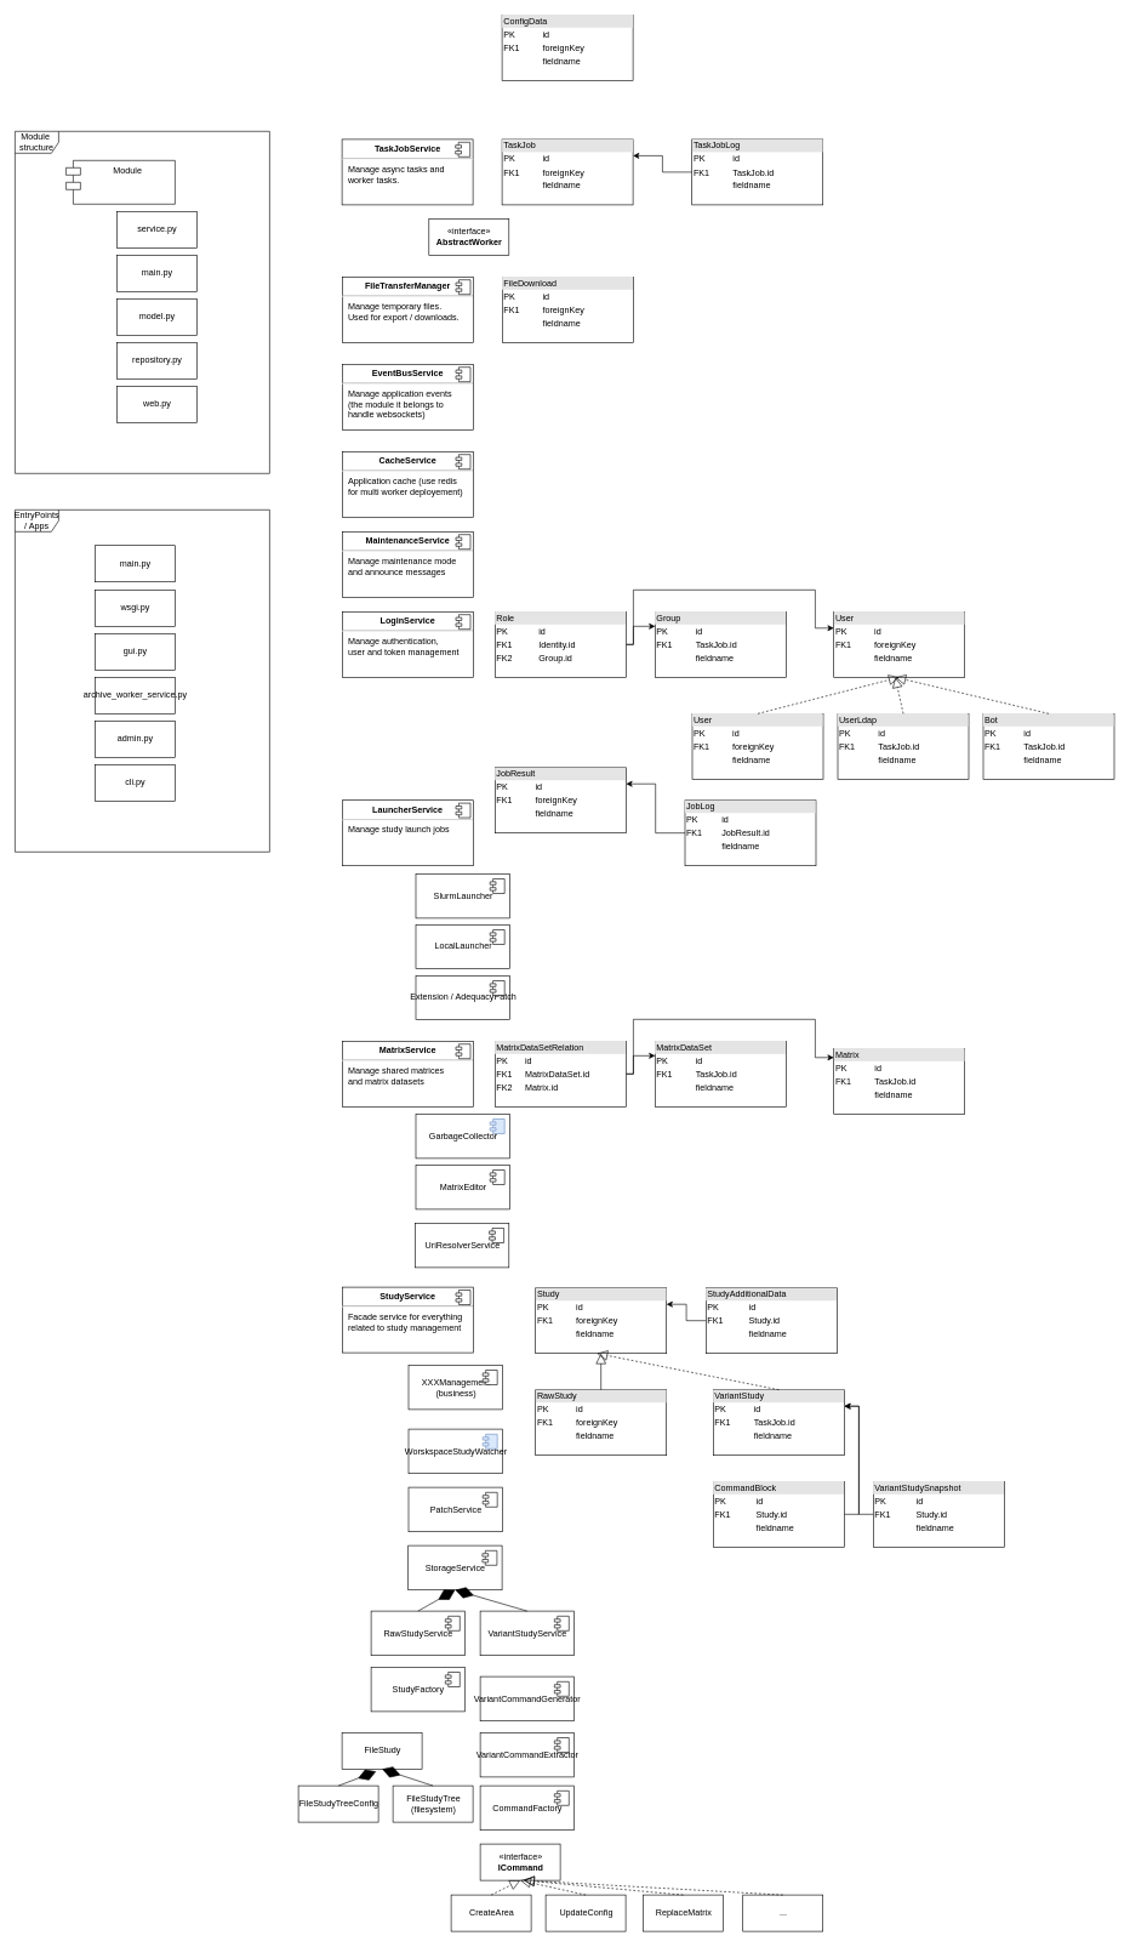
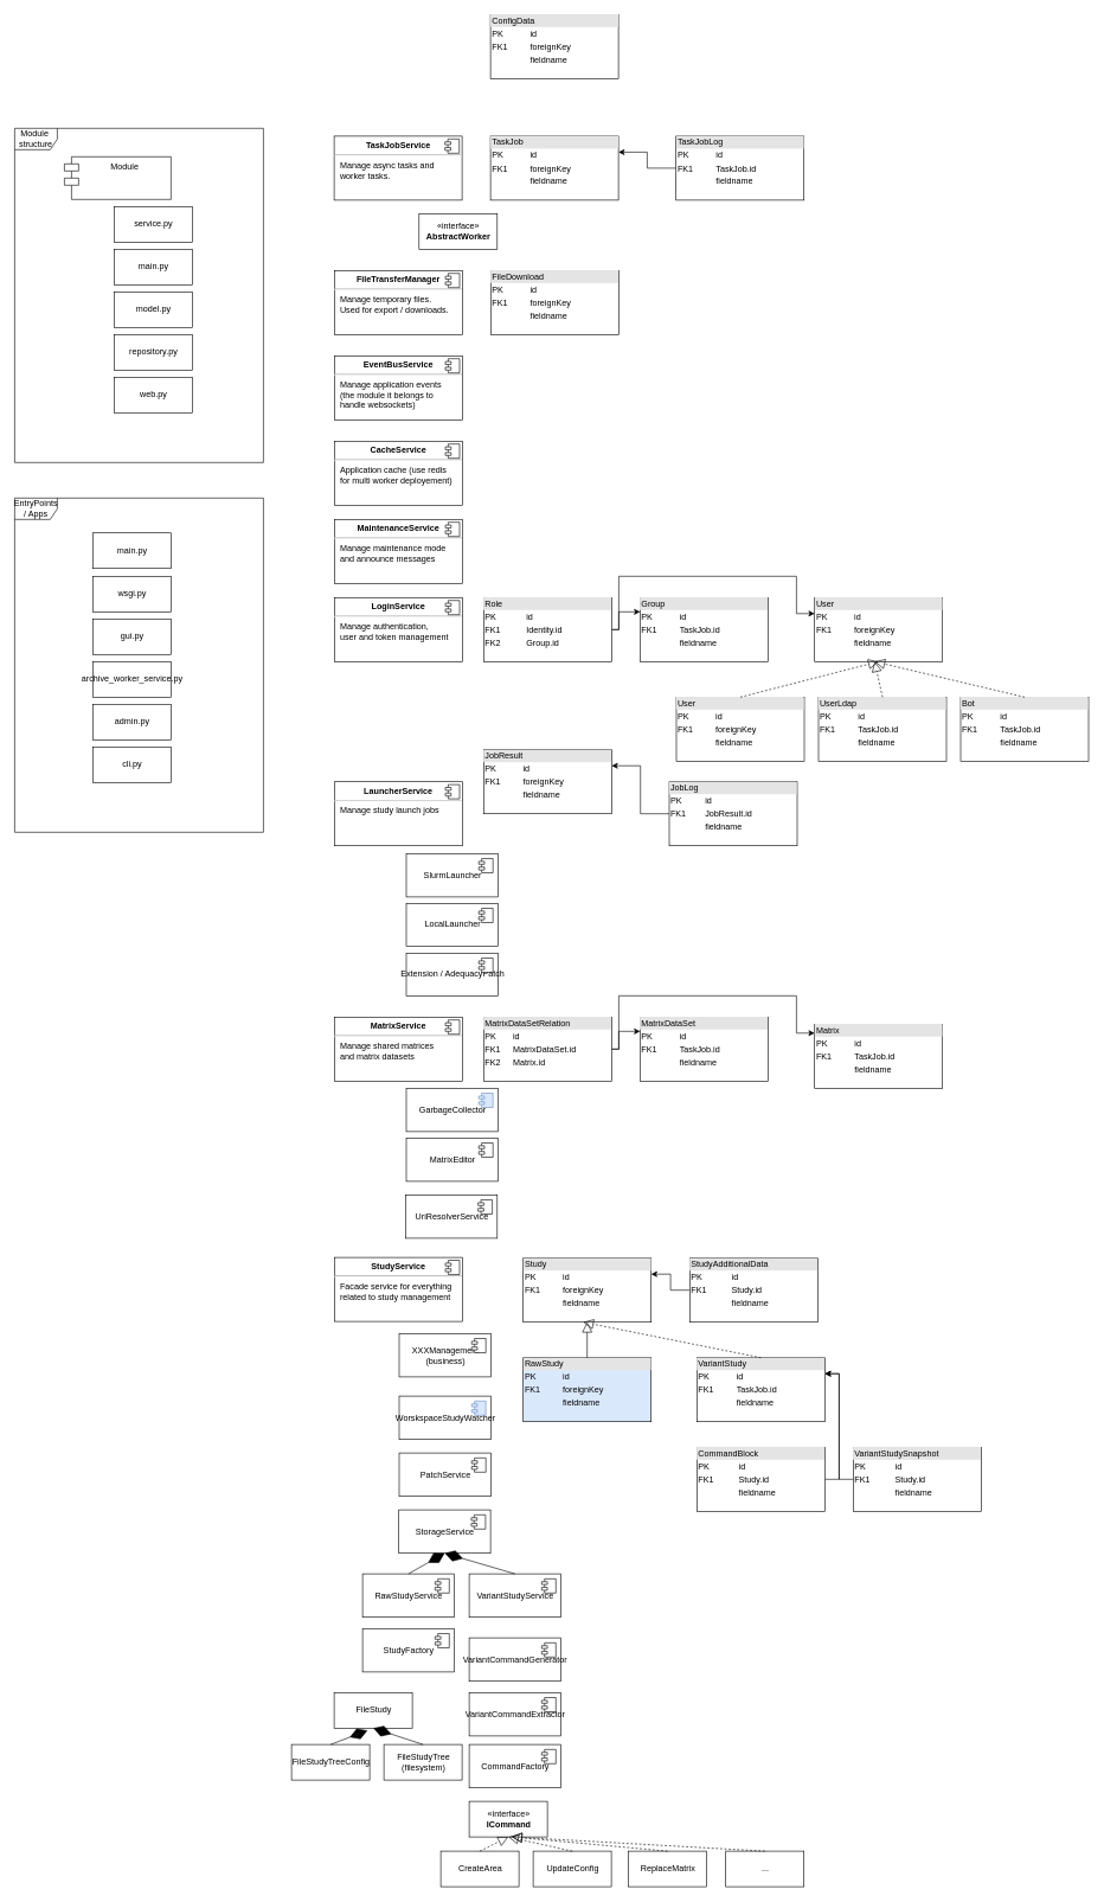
- <mxCell id="61" value="&lt;div style=&quot;box-sizing: border-box ; width: 100% ; background: #e4e4e4 ; padding: 2px&quot;&gt;RawStudy&lt;/div&gt;&lt;table style=&quot;width: 100% ; font-size: 1em&quot; cellpadding=&quot;2&quot; cellspacing=&quot;0&quot;&gt;&lt;tbody&gt;&lt;tr&gt;&lt;td&gt;PK&lt;/td&gt;&lt;td&gt;id&lt;/td&gt;&lt;/tr&gt;&lt;tr&gt;&lt;td&gt;FK1&lt;/td&gt;&lt;td&gt;foreignKey&lt;/td&gt;&lt;/tr&gt;&lt;tr&gt;&lt;td&gt;&lt;/td&gt;&lt;td&gt;fieldname&lt;/td&gt;&lt;/tr&gt;&lt;/tbody&gt;&lt;/table&gt;" style="verticalAlign=top;align=left;overflow=fill;html=1;" vertex="1" parent="1"><mxGeometry x="735.5" y="1909" width="180" height="90" as="geometry" /></mxCell>
+ <mxCell id="61" value="&lt;div style=&quot;box-sizing: border-box ; width: 100% ; background: #e4e4e4 ; padding: 2px&quot;&gt;RawStudy&lt;/div&gt;&lt;table style=&quot;width: 100% ; font-size: 1em&quot; cellpadding=&quot;2&quot; cellspacing=&quot;0&quot;&gt;&lt;tbody&gt;&lt;tr&gt;&lt;td&gt;PK&lt;/td&gt;&lt;td&gt;id&lt;/td&gt;&lt;/tr&gt;&lt;tr&gt;&lt;td&gt;FK1&lt;/td&gt;&lt;td&gt;foreignKey&lt;/td&gt;&lt;/tr&gt;&lt;tr&gt;&lt;td&gt;&lt;/td&gt;&lt;td&gt;fieldname&lt;/td&gt;&lt;/tr&gt;&lt;/tbody&gt;&lt;/table&gt;" style="verticalAlign=top;align=left;overflow=fill;html=1;fillColor=#dae8fc;" vertex="1" parent="1"><mxGeometry x="735.5" y="1909" width="180" height="90" as="geometry" /></mxCell>
